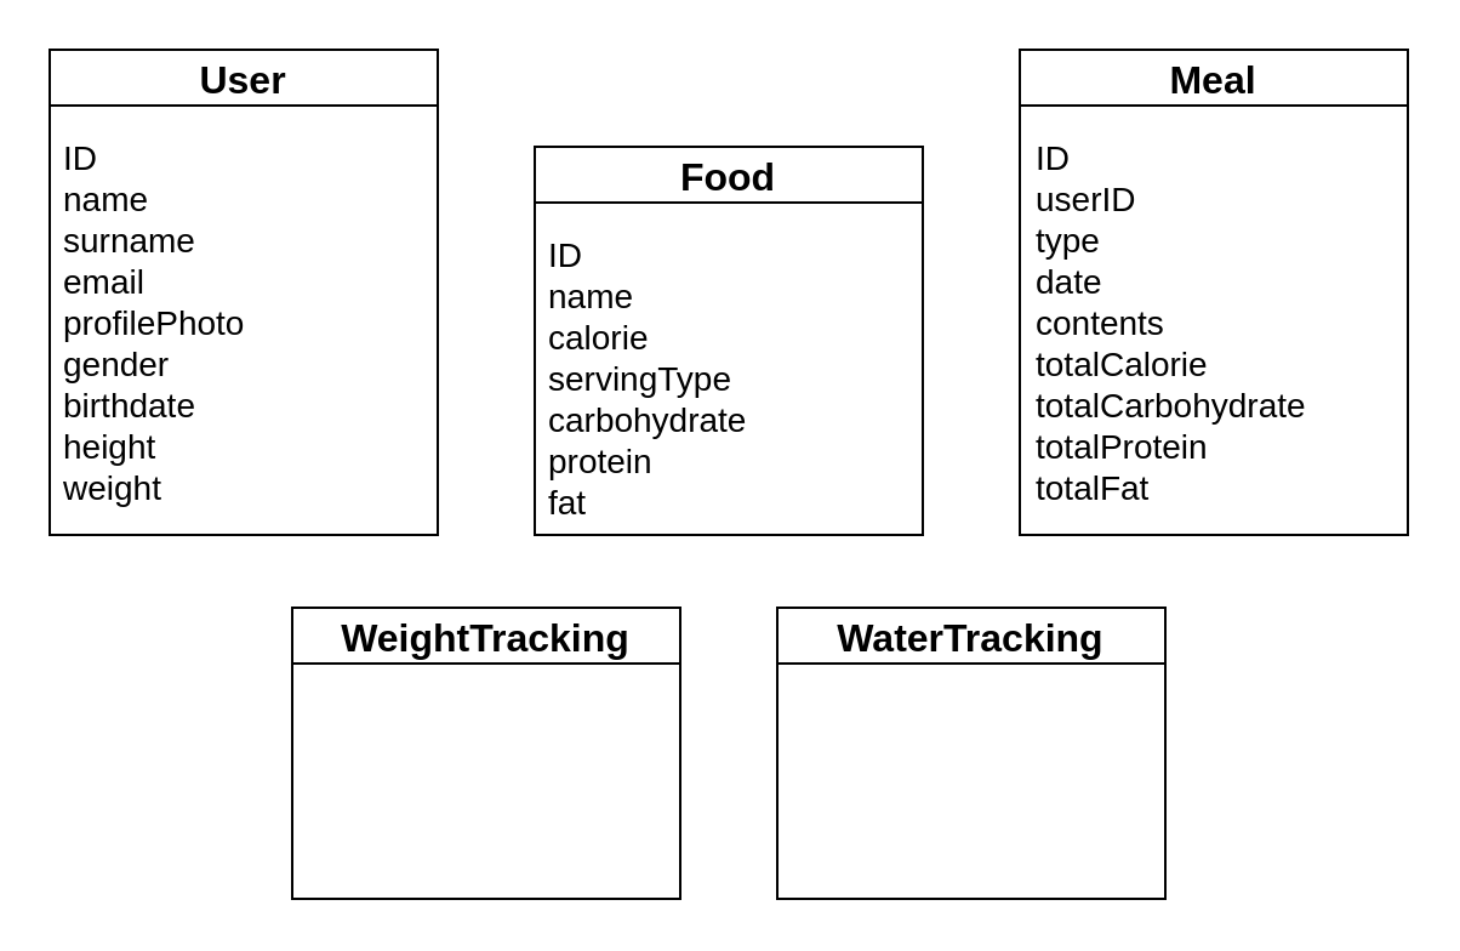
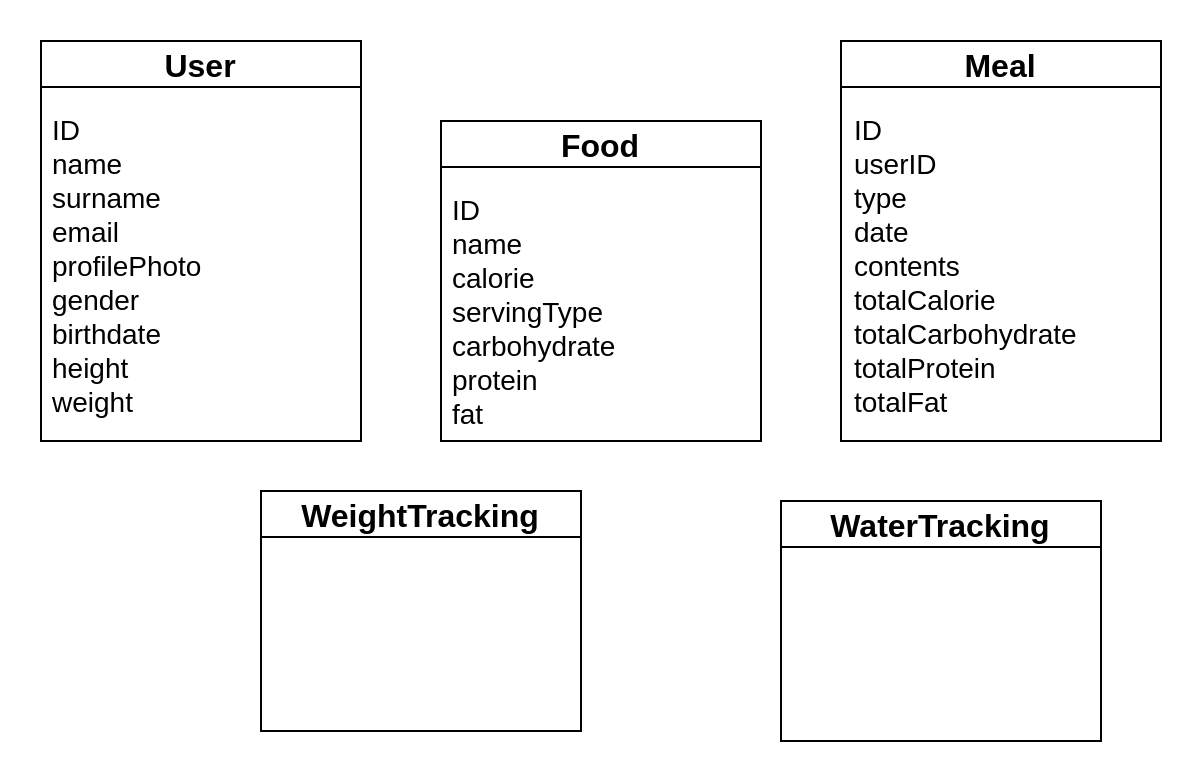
- <mxCell id="9" value="WeightTracking" style="swimlane;fontSize=16;" vertex="1" parent="1"><mxGeometry x="120" y="250" width="160" height="120" as="geometry"><mxRectangle x="320" y="200" width="90" height="23" as="alternateBounds" /></mxGeometry></mxCell>
+ <mxCell id="9" value="WeightTracking" style="swimlane;fontSize=16;" vertex="1" parent="1"><mxGeometry x="130" y="245" width="160" height="120" as="geometry"><mxRectangle x="320" y="200" width="90" height="23" as="alternateBounds" /></mxGeometry></mxCell>
- <mxCell id="8" value="WaterTracking" style="swimlane;fontSize=16;" vertex="1" parent="1"><mxGeometry x="320" y="250" width="160" height="120" as="geometry"><mxRectangle x="320" y="200" width="90" height="23" as="alternateBounds" /></mxGeometry></mxCell>
+ <mxCell id="8" value="WaterTracking" style="swimlane;fontSize=16;" vertex="1" parent="1"><mxGeometry x="390" y="250" width="160" height="120" as="geometry"><mxRectangle x="320" y="200" width="90" height="23" as="alternateBounds" /></mxGeometry></mxCell>
